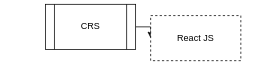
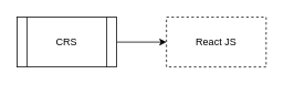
- <mxCell id="3" value="CRS" style="shape=process;whiteSpace=wrap;html=1;backgroundOutline=1;" vertex="1" parent="1"><mxGeometry x="60" y="5" width="120" height="60" as="geometry" /></mxCell>
+ <mxCell id="3" value="CRS" style="shape=process;whiteSpace=wrap;html=1;backgroundOutline=1;" vertex="1" parent="1"><mxGeometry x="20" y="20" width="120" height="60" as="geometry" /></mxCell>
